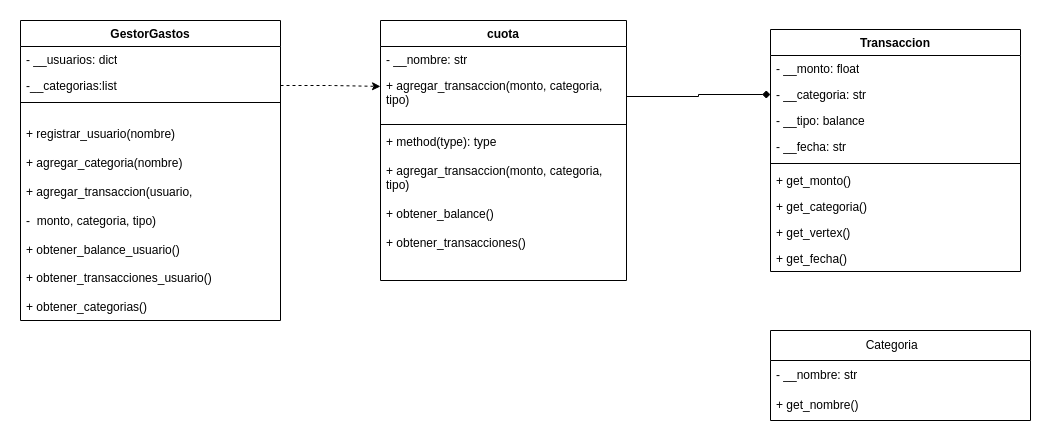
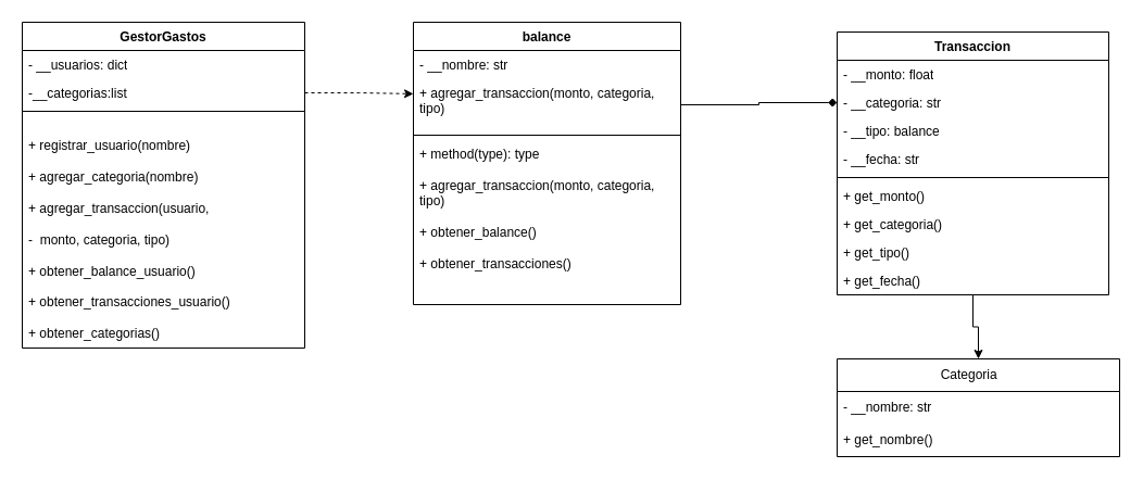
- <mxCell id="7" value="cuota" style="swimlane;fontStyle=1;align=center;verticalAlign=top;childLayout=stackLayout;horizontal=1;startSize=26;horizontalStack=0;resizeParent=1;resizeParentMax=0;resizeLast=0;collapsible=1;marginBottom=0;whiteSpace=wrap;html=1;" vertex="1" parent="1"><mxGeometry x="380" y="20" width="246" height="260" as="geometry" /></mxCell>
+ <mxCell id="7" value="balance" style="swimlane;fontStyle=1;align=center;verticalAlign=top;childLayout=stackLayout;horizontal=1;startSize=26;horizontalStack=0;resizeParent=1;resizeParentMax=0;resizeLast=0;collapsible=1;marginBottom=0;whiteSpace=wrap;html=1;" vertex="1" parent="1"><mxGeometry x="380" y="20" width="246" height="260" as="geometry" /></mxCell>
- <mxCell id="21" value="+ get_vertex()" style="text;strokeColor=none;fillColor=none;align=left;verticalAlign=top;spacingLeft=4;spacingRight=4;overflow=hidden;rotatable=0;points=[[0,0.5],[1,0.5]];portConstraint=eastwest;whiteSpace=wrap;html=1;" vertex="1" parent="13"><mxGeometry y="190" width="250" height="26" as="geometry" /></mxCell>
+ <mxCell id="21" value="+ get_tipo()" style="text;strokeColor=none;fillColor=none;align=left;verticalAlign=top;spacingLeft=4;spacingRight=4;overflow=hidden;rotatable=0;points=[[0,0.5],[1,0.5]];portConstraint=eastwest;whiteSpace=wrap;html=1;" vertex="1" parent="13"><mxGeometry y="190" width="250" height="26" as="geometry" /></mxCell>
+ <mxCell id="12" style="edgeStyle=orthogonalEdgeStyle;rounded=0;orthogonalLoop=1;jettySize=auto;html=1;" edge="1" parent="1" source="13" target="25"><mxGeometry relative="1" as="geometry"><mxPoint x="790" y="520" as="targetPoint" /></mxGeometry></mxCell>
